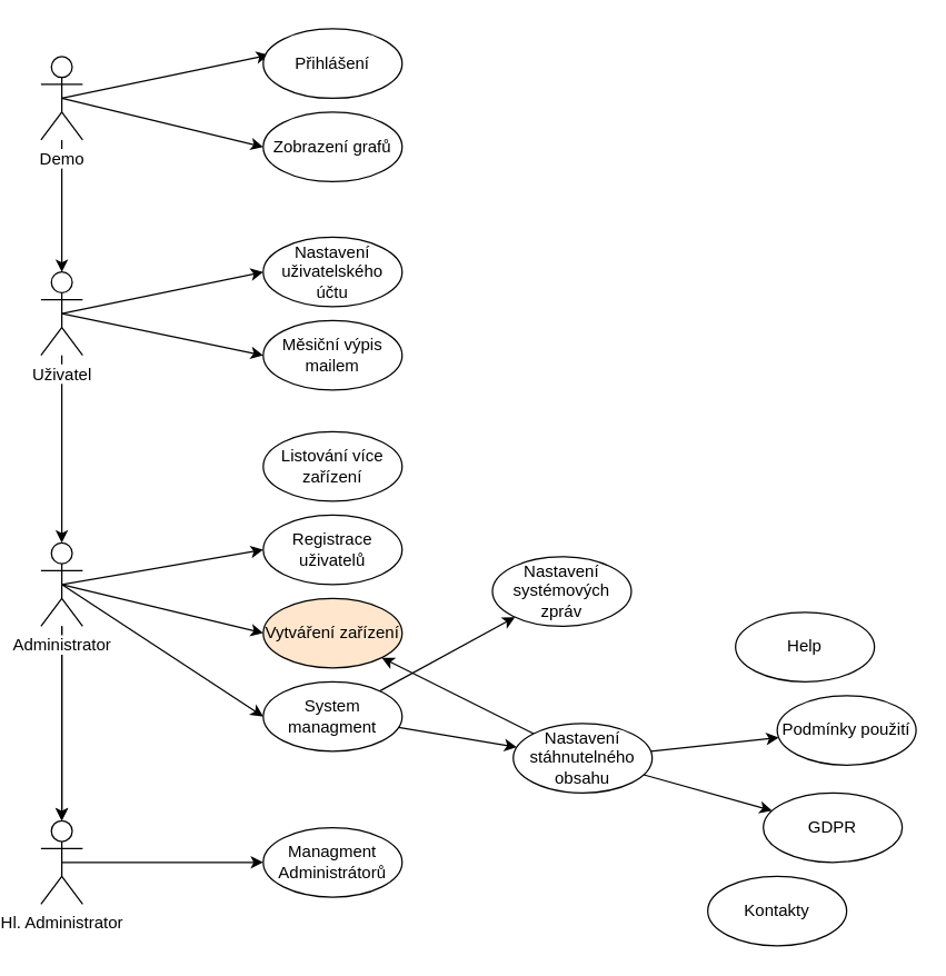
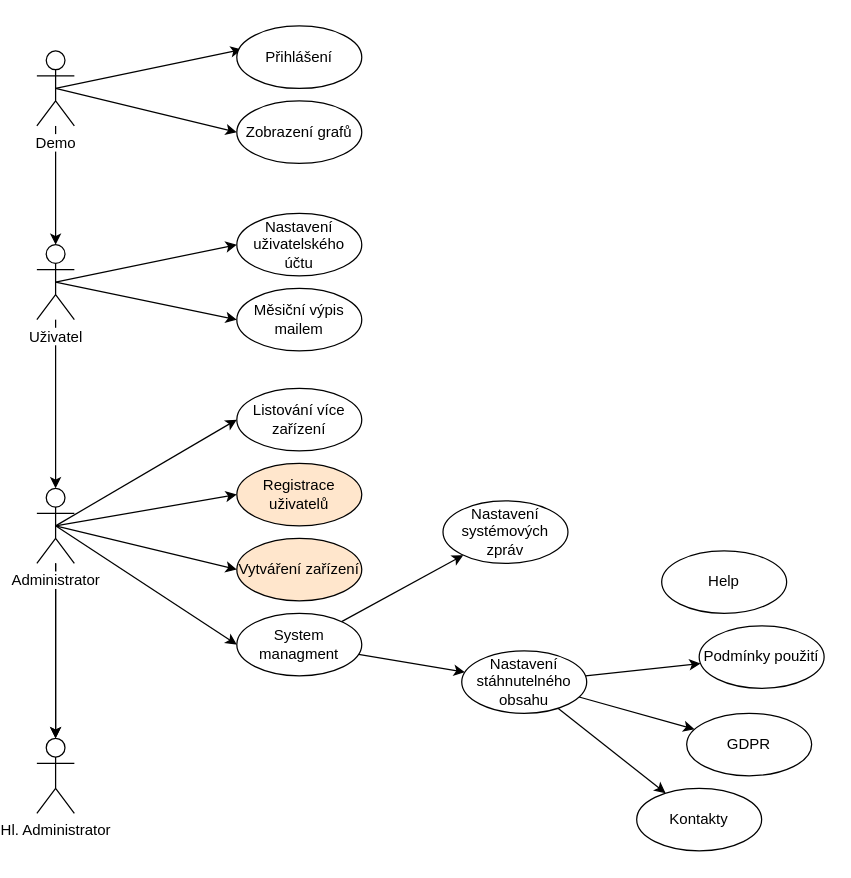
+ <mxCell id="15" style="edgeStyle=none;rounded=0;orthogonalLoop=1;jettySize=auto;html=1;exitX=0.5;exitY=0.5;exitDx=0;exitDy=0;exitPerimeter=0;entryX=0;entryY=0.5;entryDx=0;entryDy=0;" edge="1" parent="1" source="16" target="23"><mxGeometry relative="1" as="geometry" /></mxCell>
- <mxCell id="24" value="Registrace uživatelů" style="ellipse;whiteSpace=wrap;html=1;" vertex="1" parent="1"><mxGeometry x="180" y="370" width="100" height="50" as="geometry" /></mxCell>
+ <mxCell id="24" value="Registrace uživatelů" style="ellipse;whiteSpace=wrap;html=1;fillColor=#ffe6cc;" vertex="1" parent="1"><mxGeometry x="180" y="370" width="100" height="50" as="geometry" /></mxCell>
- <mxCell id="30" value="" style="edgeStyle=none;rounded=0;orthogonalLoop=1;jettySize=auto;html=1;" edge="1" parent="1" source="32" target="25"><mxGeometry relative="1" as="geometry" /></mxCell>
+ <mxCell id="30" value="" style="edgeStyle=none;rounded=0;orthogonalLoop=1;jettySize=auto;html=1;" edge="1" parent="1" source="32" target="34"><mxGeometry relative="1" as="geometry" /></mxCell>
- <mxCell id="17" style="edgeStyle=orthogonalEdgeStyle;rounded=0;orthogonalLoop=1;jettySize=auto;html=1;exitX=0.5;exitY=0.5;exitDx=0;exitDy=0;exitPerimeter=0;entryX=0;entryY=0.5;entryDx=0;entryDy=0;" edge="1" parent="1" source="18" target="38"><mxGeometry relative="1" as="geometry" /></mxCell>
- <mxCell id="38" value="Managment Administrátorů" style="ellipse;whiteSpace=wrap;html=1;" vertex="1" parent="1"><mxGeometry x="180" y="595" width="100" height="50" as="geometry" /></mxCell>
